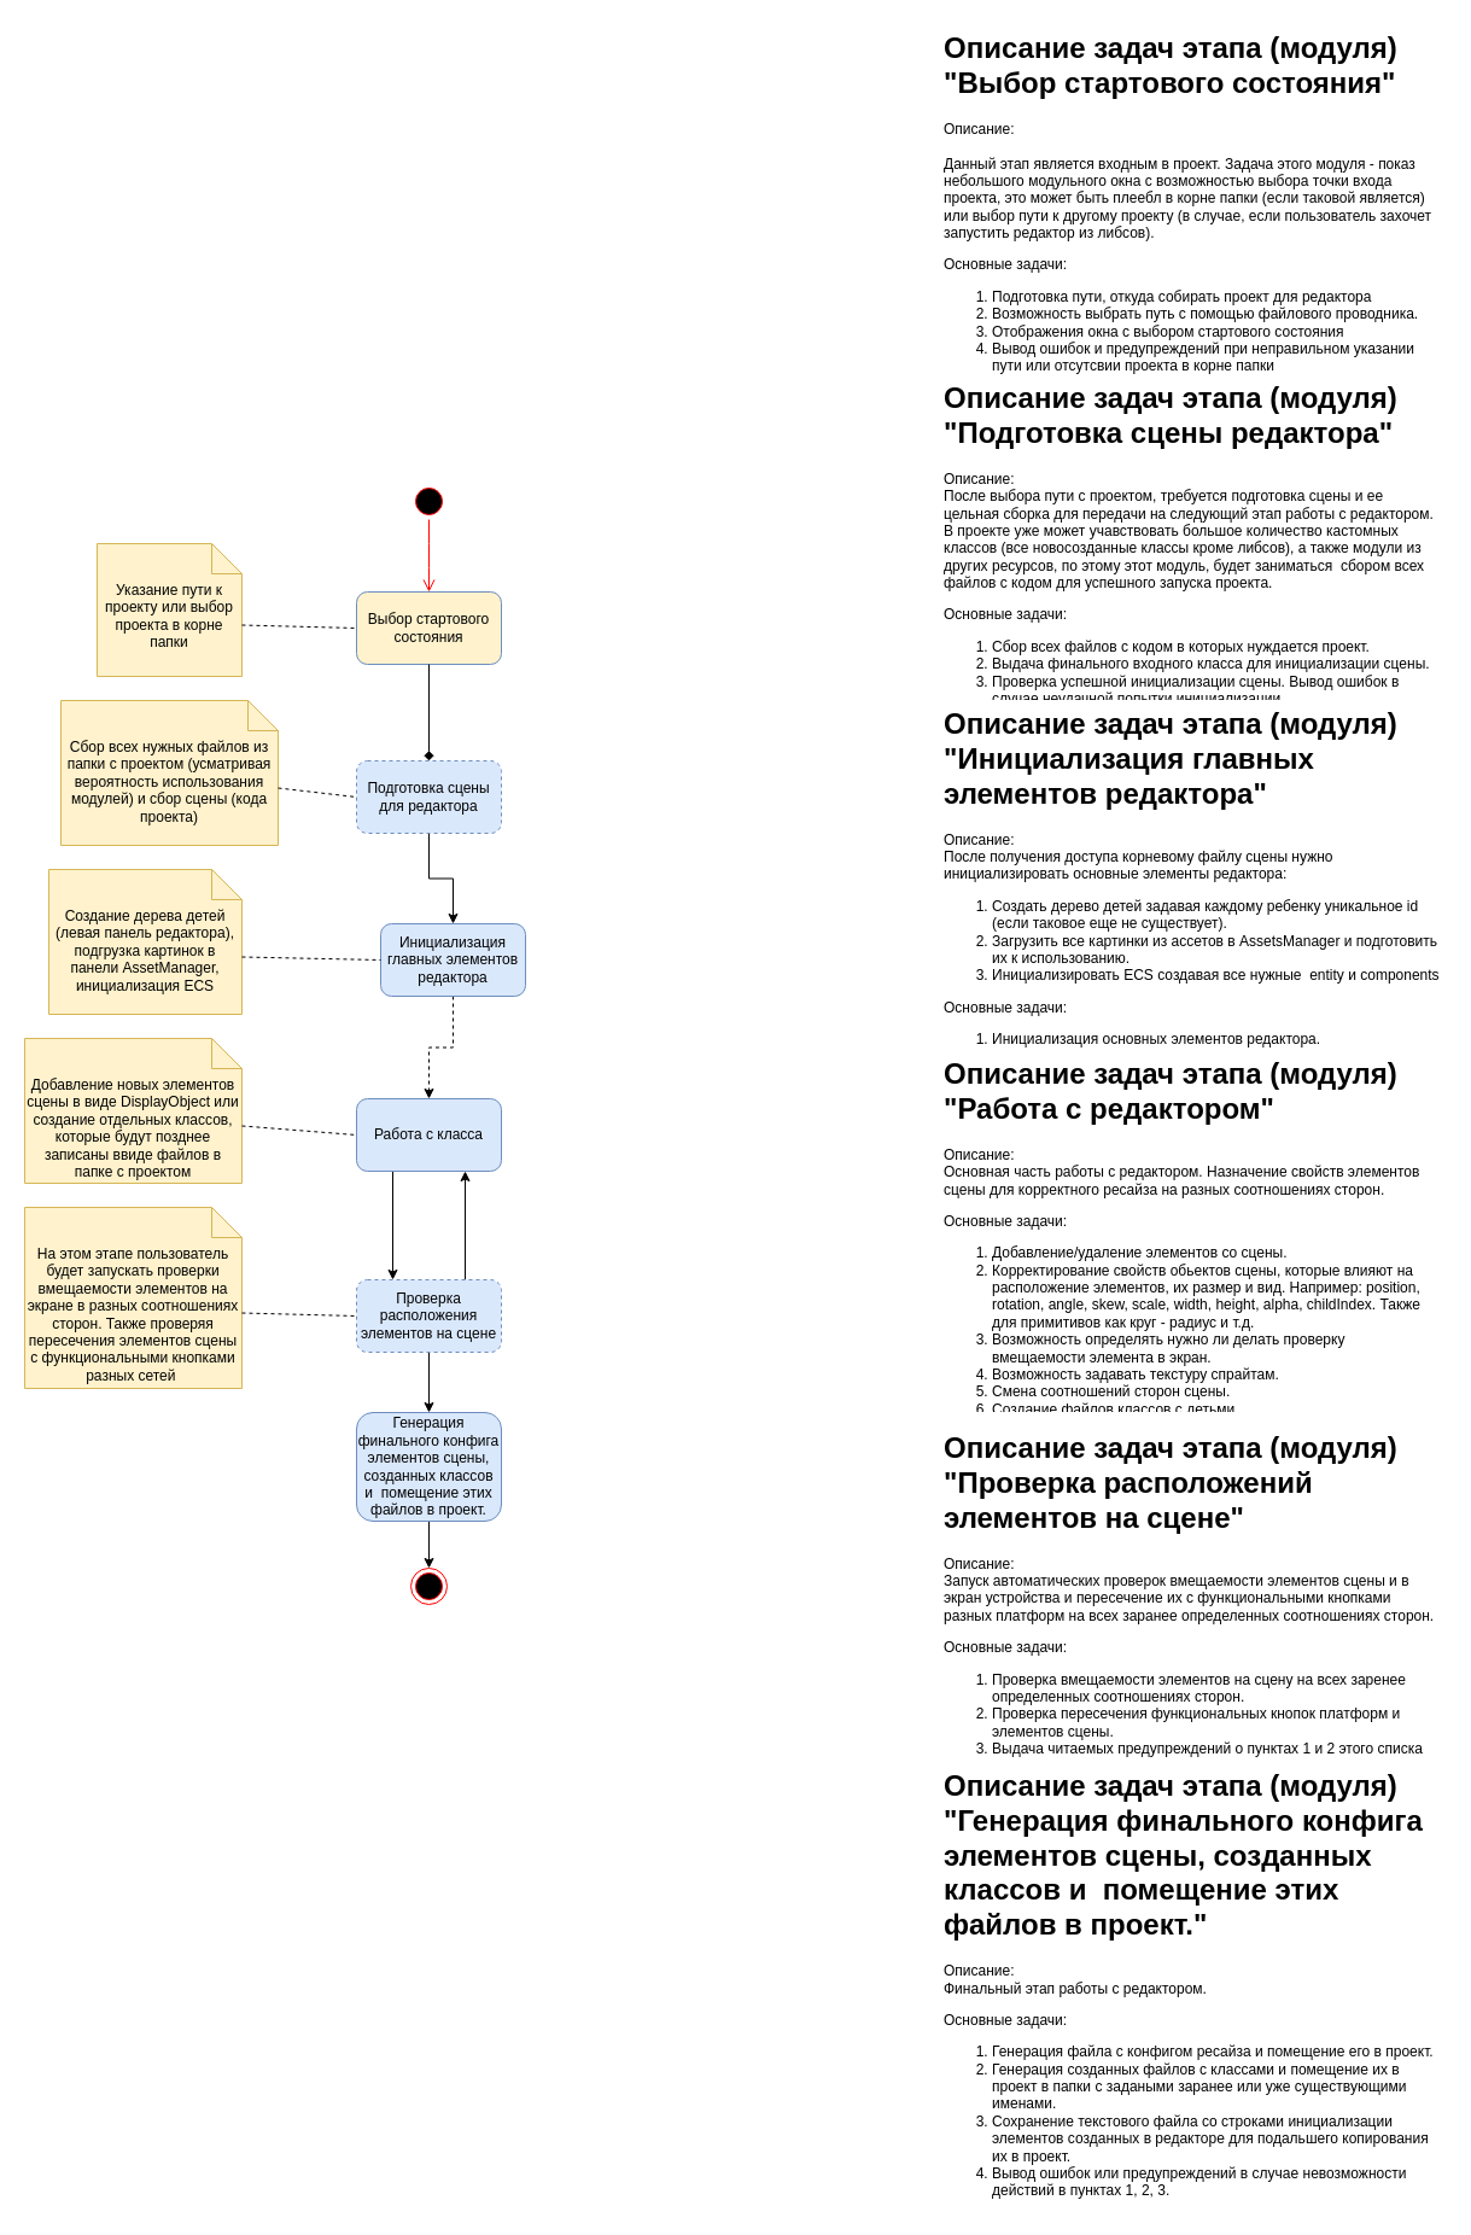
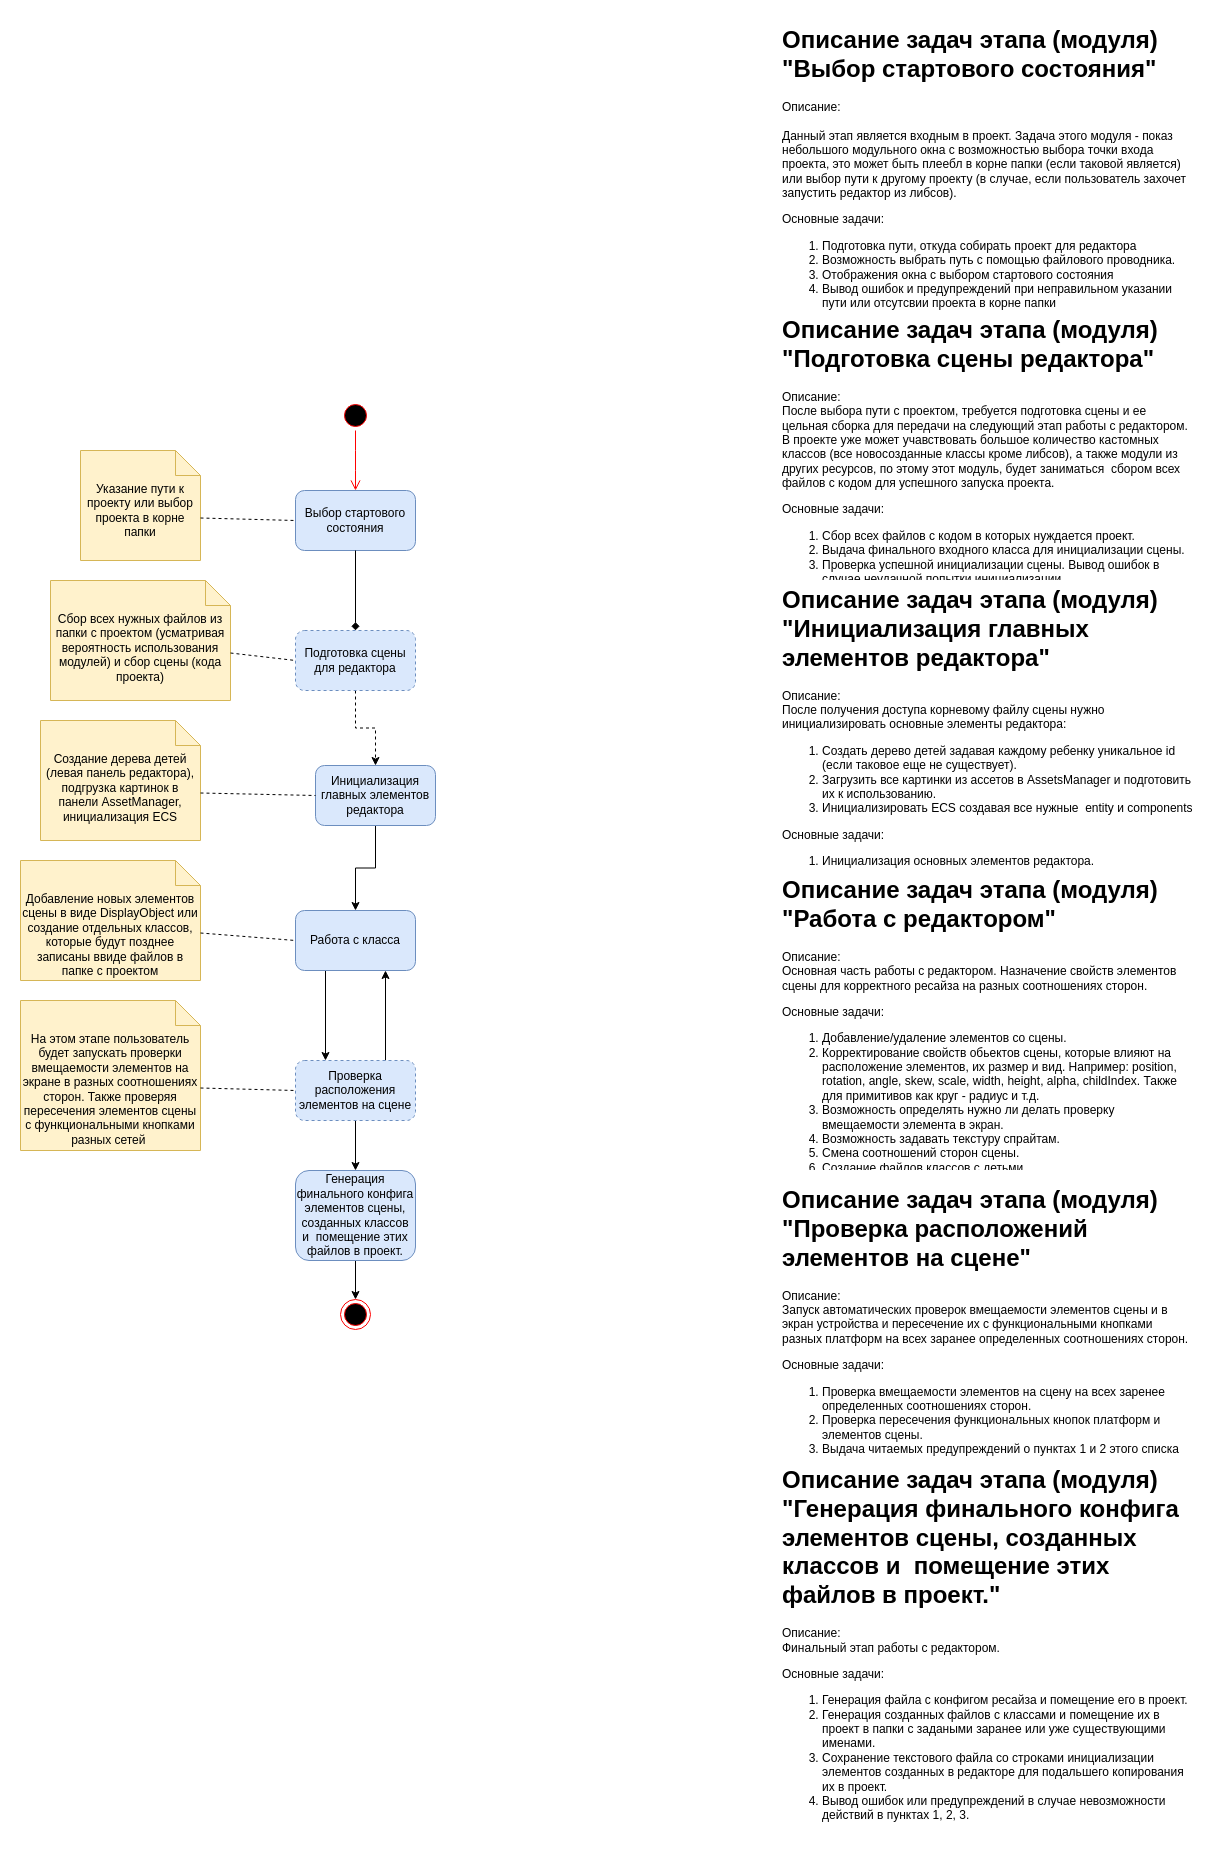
- <mxCell id="4" value="Выбор стартового состояния" style="rounded=1;whiteSpace=wrap;html=1;fillColor=#fff2cc;strokeColor=#6c8ebf;" parent="1" vertex="1"><mxGeometry x="295" y="490" width="120" height="60" as="geometry" /></mxCell>
+ <mxCell id="4" value="Выбор стартового состояния" style="rounded=1;whiteSpace=wrap;html=1;fillColor=#dae8fc;strokeColor=#6c8ebf;" parent="1" vertex="1"><mxGeometry x="295" y="490" width="120" height="60" as="geometry" /></mxCell>
- <mxCell id="25" style="edgeStyle=orthogonalEdgeStyle;rounded=0;orthogonalLoop=1;jettySize=auto;html=1;exitX=0.5;exitY=1;exitDx=0;exitDy=0;entryX=0.5;entryY=0;entryDx=0;entryDy=0;" parent="1" source="26" target="8" edge="1"><mxGeometry relative="1" as="geometry" /></mxCell>
+ <mxCell id="25" style="edgeStyle=orthogonalEdgeStyle;rounded=0;orthogonalLoop=1;jettySize=auto;html=1;exitX=0.5;exitY=1;exitDx=0;exitDy=0;entryX=0.5;entryY=0;entryDx=0;entryDy=0;dashed=1;" parent="1" source="26" target="8" edge="1"><mxGeometry relative="1" as="geometry" /></mxCell>
- <mxCell id="7" style="edgeStyle=orthogonalEdgeStyle;rounded=0;orthogonalLoop=1;jettySize=auto;html=1;exitX=0.5;exitY=1;exitDx=0;exitDy=0;entryX=0.5;entryY=0;entryDx=0;entryDy=0;dashed=1;" parent="1" source="8" target="13" edge="1"><mxGeometry relative="1" as="geometry" /></mxCell>
+ <mxCell id="7" style="edgeStyle=orthogonalEdgeStyle;rounded=0;orthogonalLoop=1;jettySize=auto;html=1;exitX=0.5;exitY=1;exitDx=0;exitDy=0;entryX=0.5;entryY=0;entryDx=0;entryDy=0;" parent="1" source="8" target="13" edge="1"><mxGeometry relative="1" as="geometry" /></mxCell>
